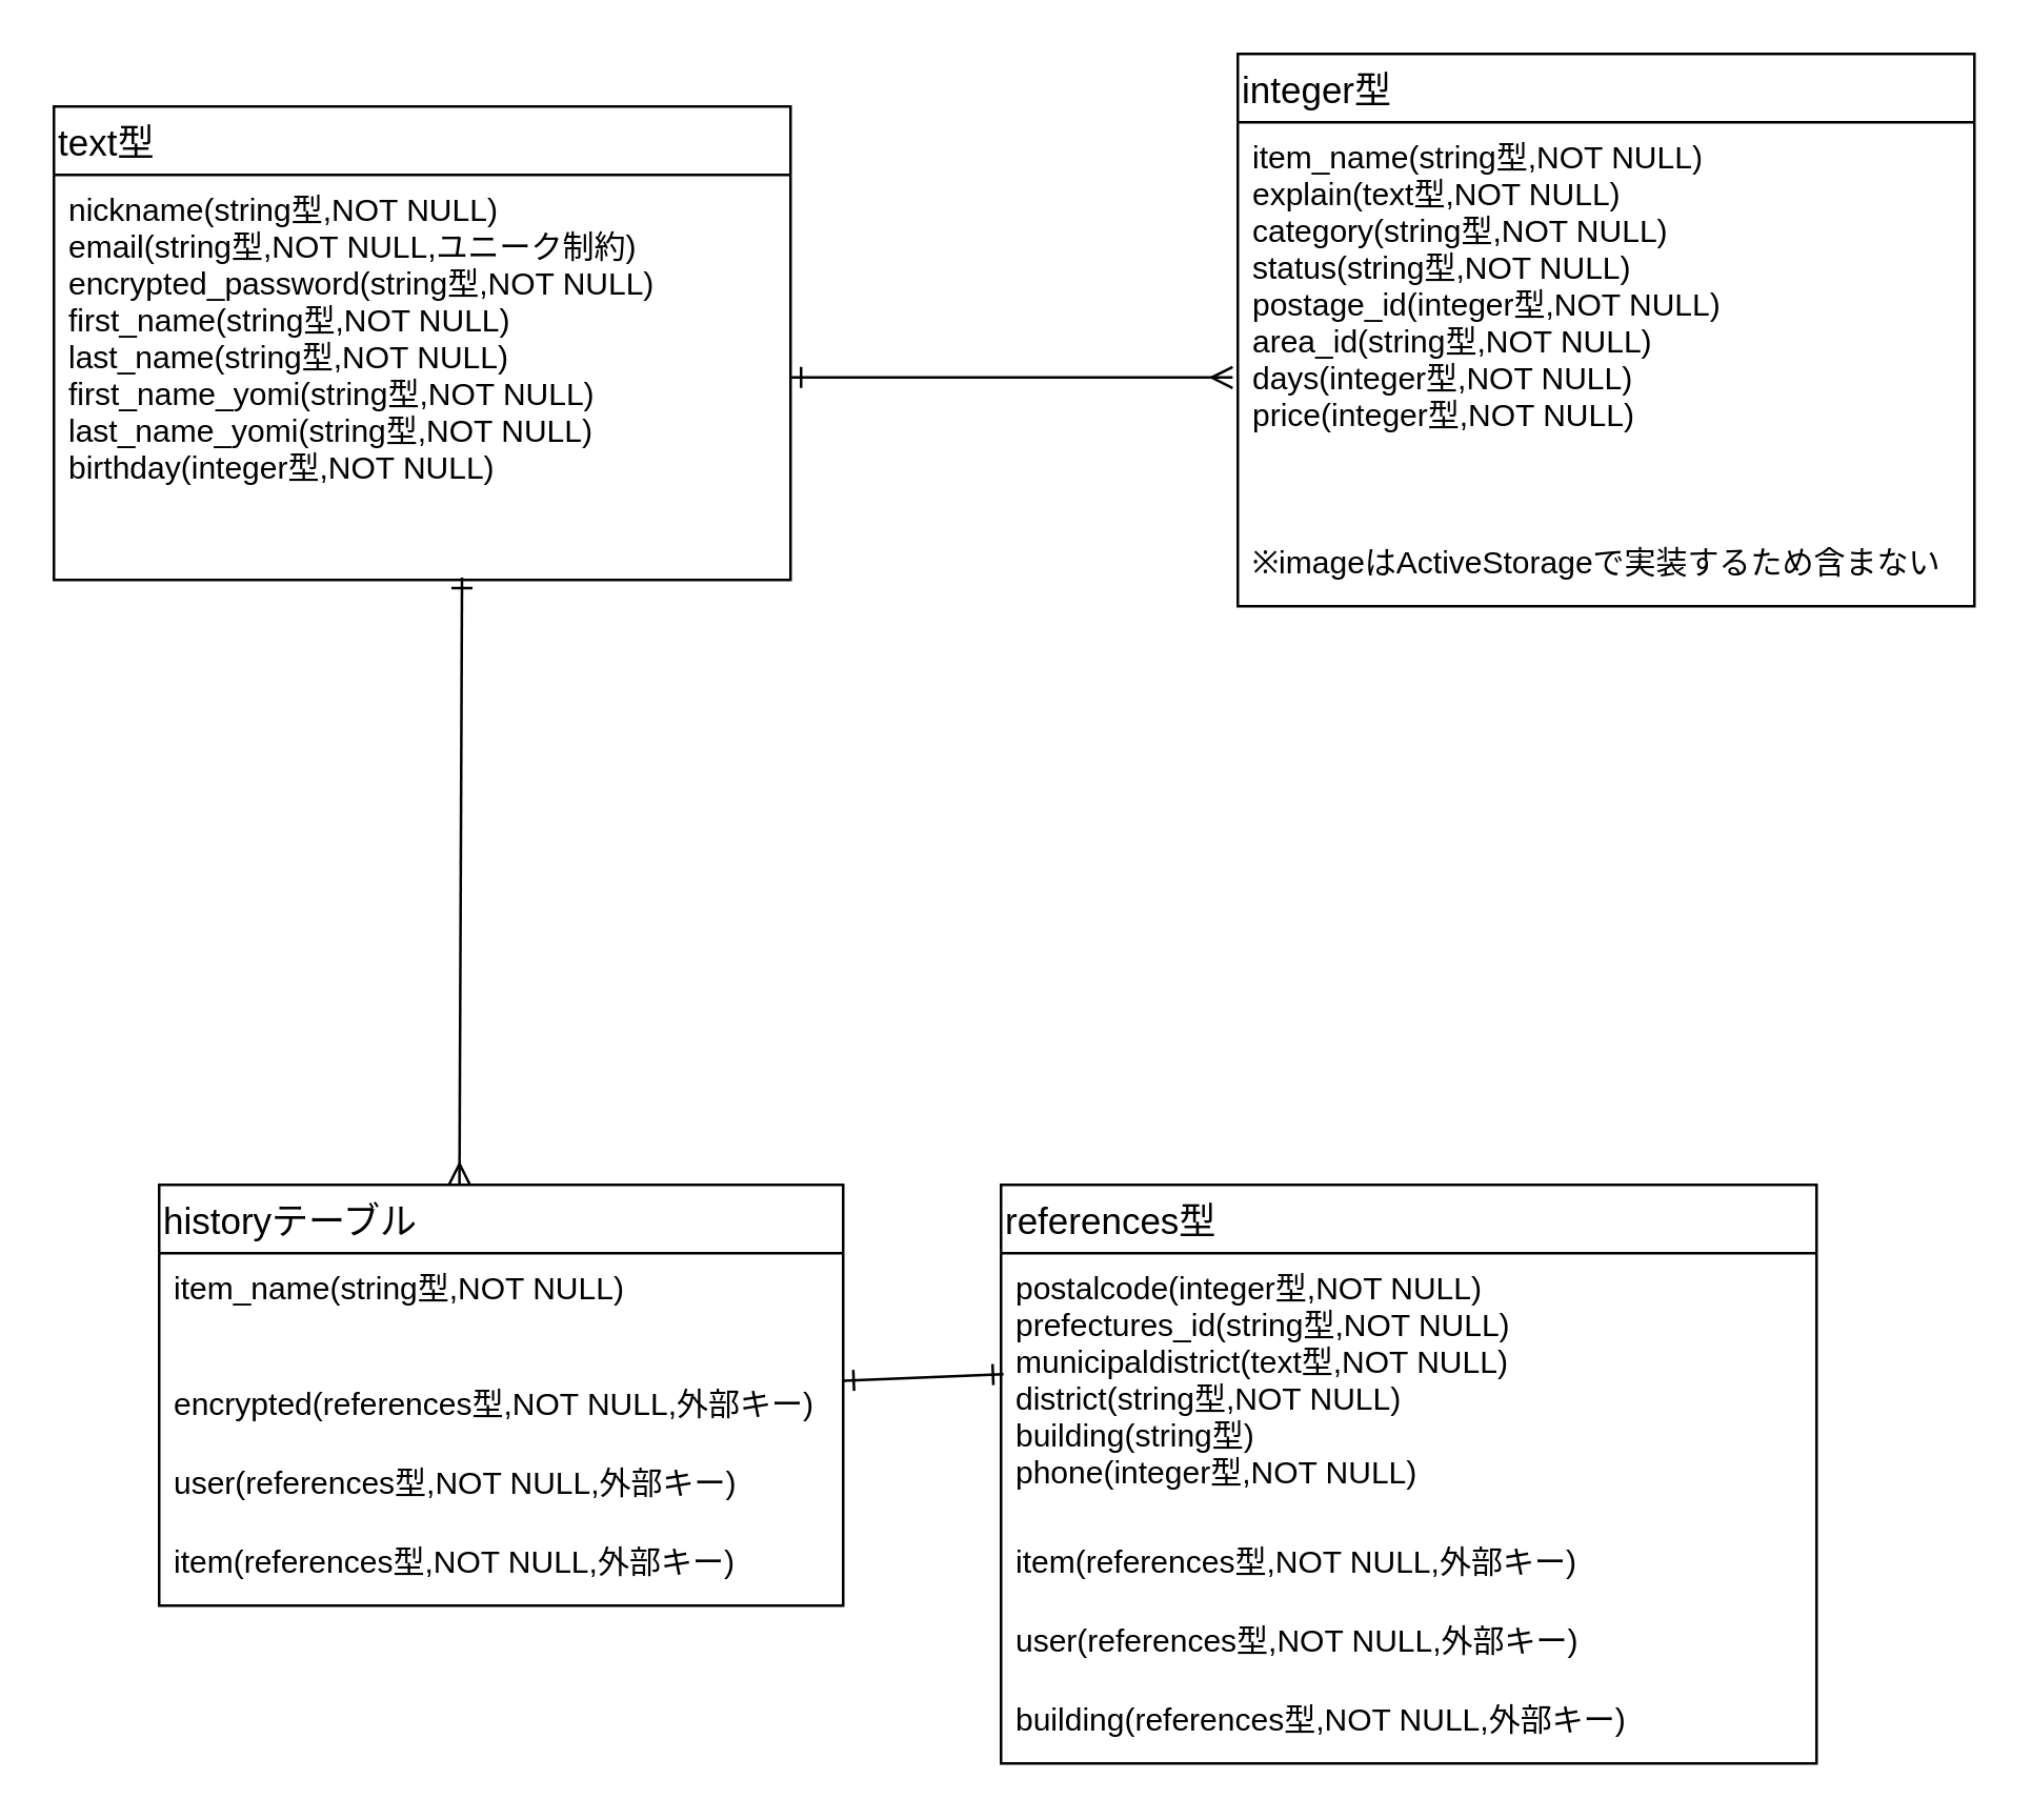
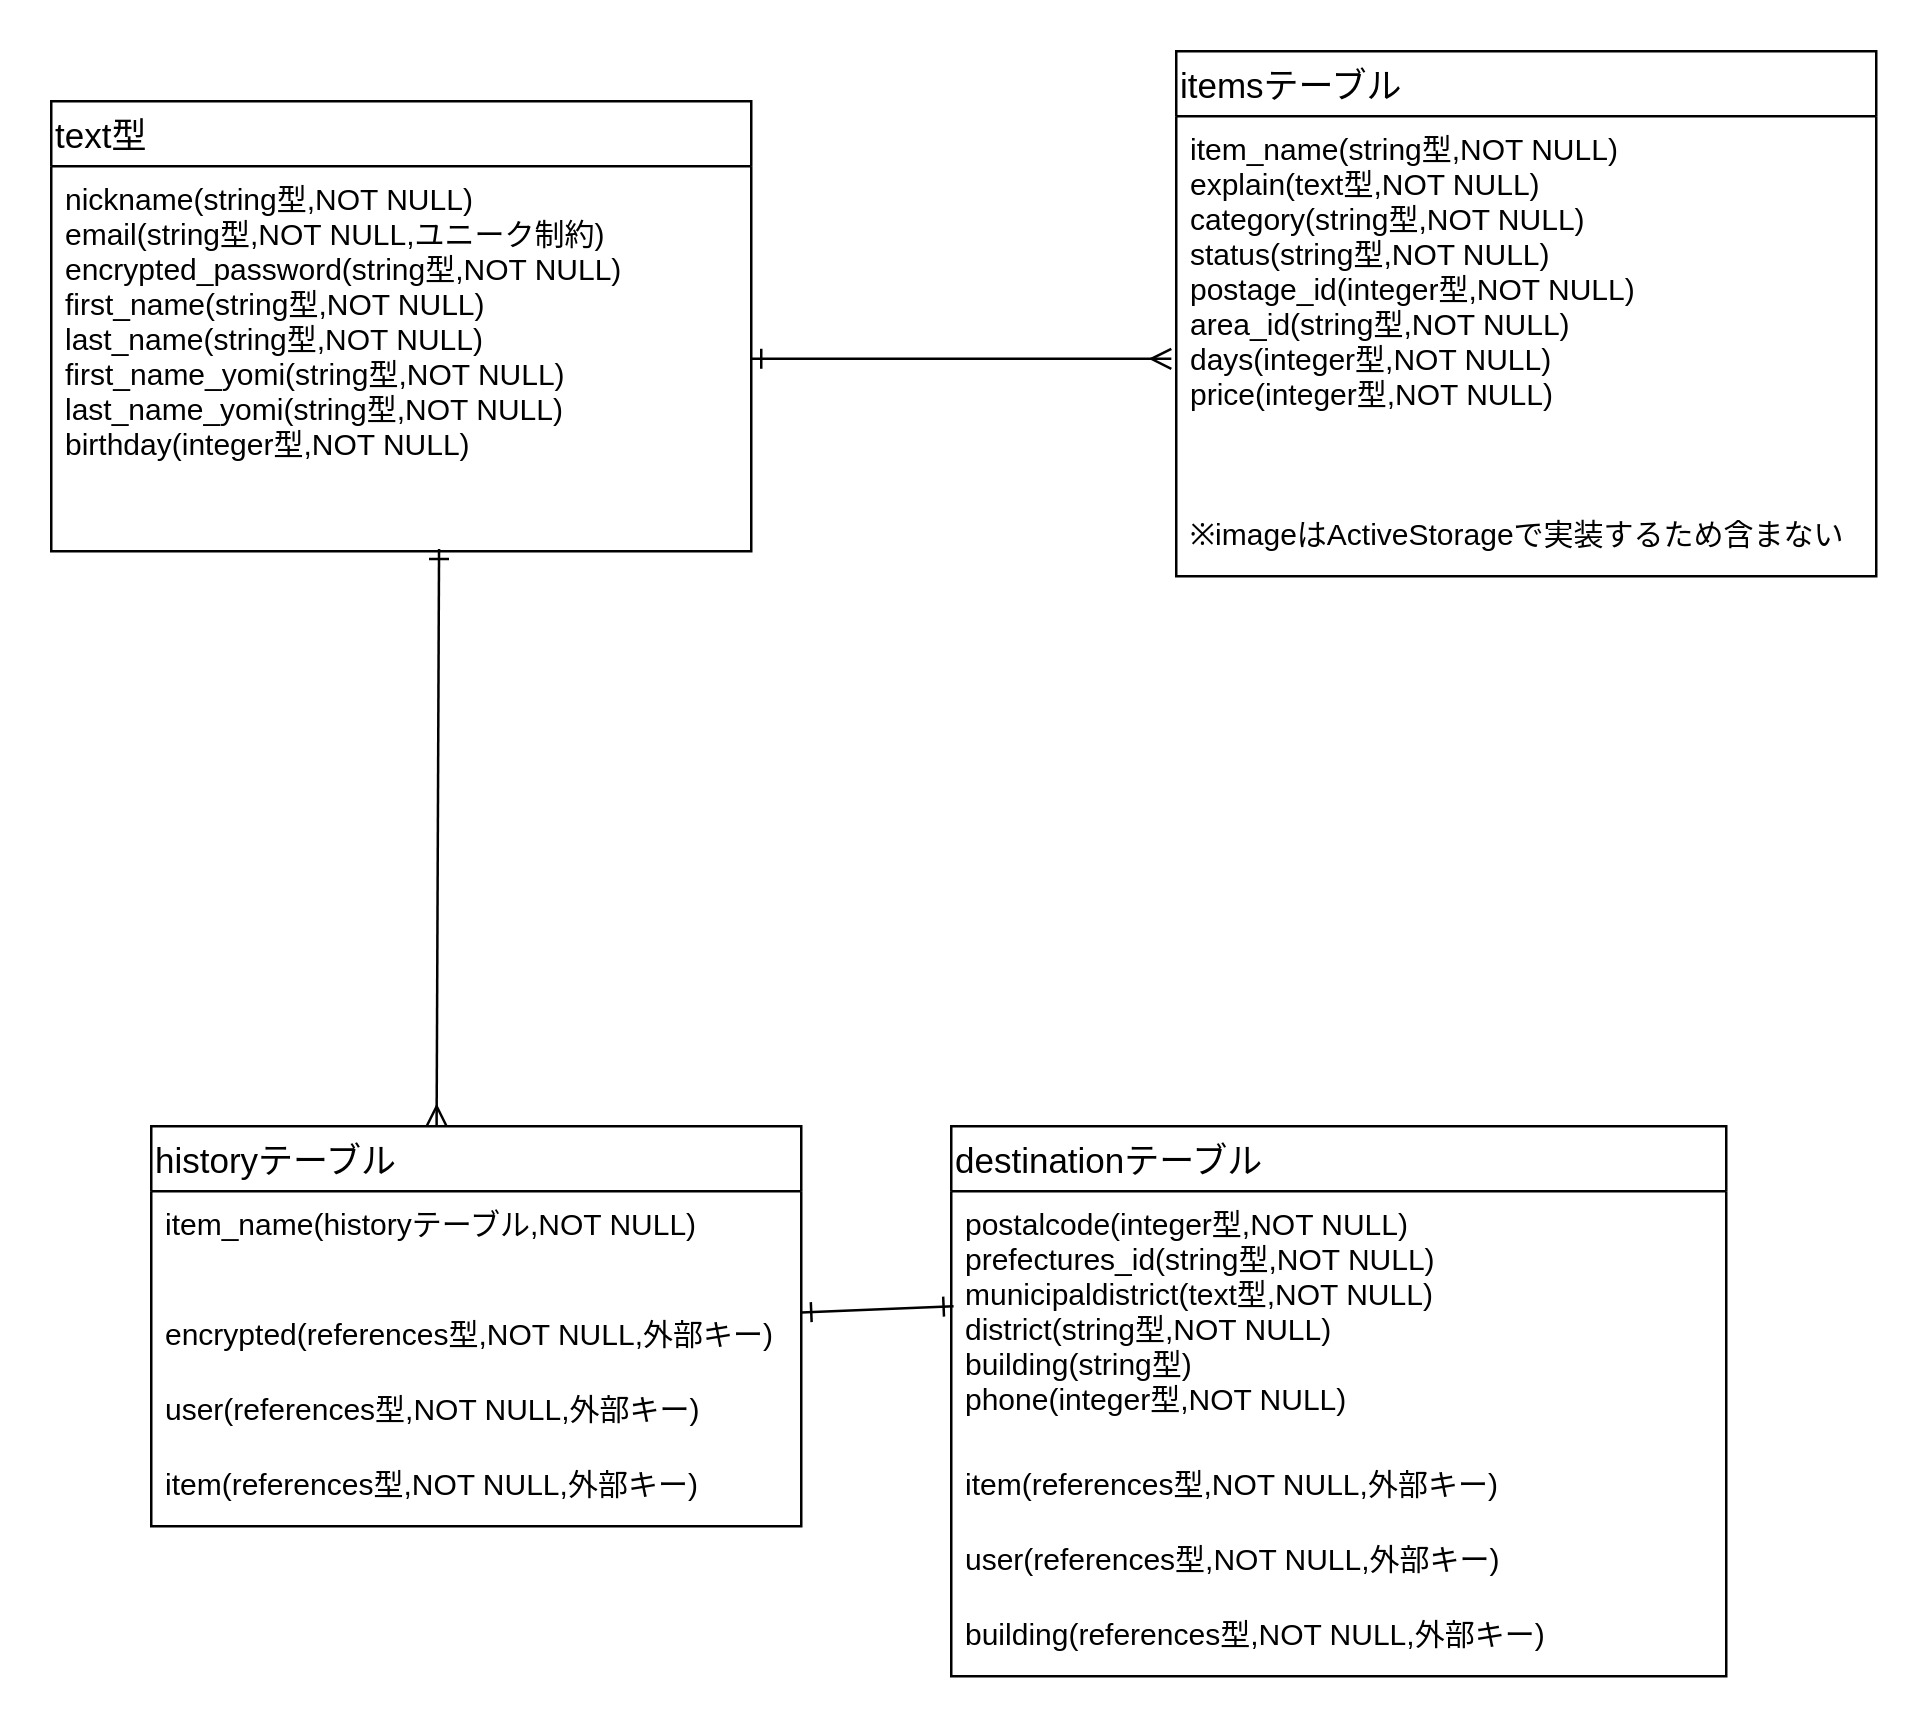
- <mxCell id="4" value="integer型" style="swimlane;fontStyle=0;childLayout=stackLayout;horizontal=1;startSize=26;horizontalStack=0;resizeParent=1;resizeParentMax=0;resizeLast=0;collapsible=1;marginBottom=0;align=left;fontSize=14;" parent="1" vertex="1"><mxGeometry x="470" y="20" width="280" height="210" as="geometry" /></mxCell>
+ <mxCell id="4" value="itemsテーブル" style="swimlane;fontStyle=0;childLayout=stackLayout;horizontal=1;startSize=26;horizontalStack=0;resizeParent=1;resizeParentMax=0;resizeLast=0;collapsible=1;marginBottom=0;align=left;fontSize=14;" parent="1" vertex="1"><mxGeometry x="470" y="20" width="280" height="210" as="geometry" /></mxCell>
- <mxCell id="7" value="references型" style="swimlane;fontStyle=0;childLayout=stackLayout;horizontal=1;startSize=26;horizontalStack=0;resizeParent=1;resizeParentMax=0;resizeLast=0;collapsible=1;marginBottom=0;align=left;fontSize=14;" parent="1" vertex="1"><mxGeometry x="380" y="450" width="310" height="220" as="geometry" /></mxCell>
+ <mxCell id="7" value="destinationテーブル" style="swimlane;fontStyle=0;childLayout=stackLayout;horizontal=1;startSize=26;horizontalStack=0;resizeParent=1;resizeParentMax=0;resizeLast=0;collapsible=1;marginBottom=0;align=left;fontSize=14;" parent="1" vertex="1"><mxGeometry x="380" y="450" width="310" height="220" as="geometry" /></mxCell>
- <mxCell id="14" value="item_name(string型,NOT NULL)&#10;" style="text;strokeColor=none;fillColor=none;spacingLeft=4;spacingRight=4;overflow=hidden;rotatable=0;points=[[0,0.5],[1,0.5]];portConstraint=eastwest;fontSize=12;" parent="13" vertex="1"><mxGeometry y="26" width="260" height="44" as="geometry" /></mxCell>
+ <mxCell id="14" value="item_name(historyテーブル,NOT NULL)&#10;" style="text;strokeColor=none;fillColor=none;spacingLeft=4;spacingRight=4;overflow=hidden;rotatable=0;points=[[0,0.5],[1,0.5]];portConstraint=eastwest;fontSize=12;" parent="13" vertex="1"><mxGeometry y="26" width="260" height="44" as="geometry" /></mxCell>
